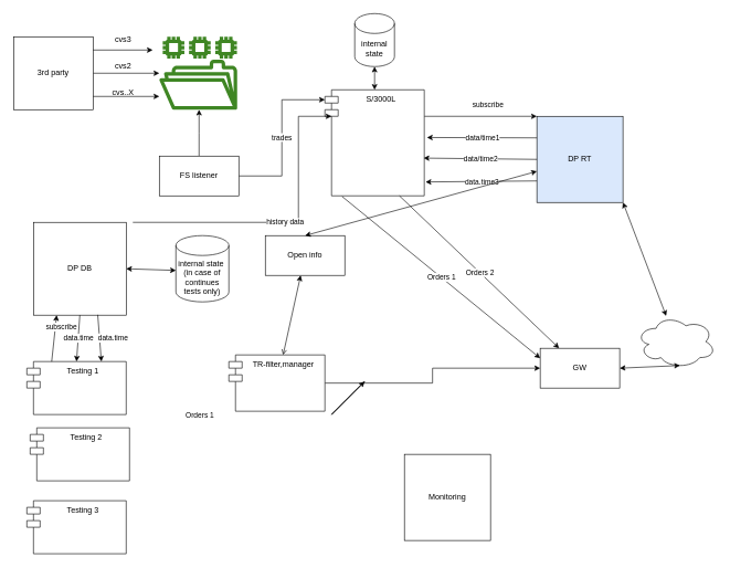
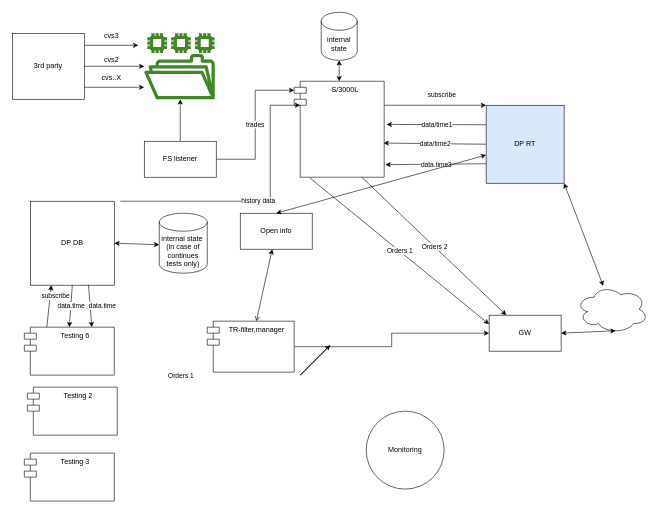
- <mxCell id="9" value="cvs..X" style="text;html=1;align=center;verticalAlign=middle;resizable=0;points=[];autosize=1;strokeColor=none;fillColor=none;" parent="1" vertex="1"><mxGeometry x="155" y="125" width="60" height="30" as="geometry" /></mxCell>
+ <mxCell id="9" value="cvs..X" style="text;html=1;align=center;verticalAlign=middle;resizable=0;points=[];autosize=1;strokeColor=none;fillColor=none;" parent="1" vertex="1"><mxGeometry x="155" y="115" width="60" height="30" as="geometry" /></mxCell>
- <mxCell id="31" value="Testing 1" style="shape=module;align=left;spacingLeft=20;align=center;verticalAlign=top;" parent="1" vertex="1"><mxGeometry x="40" y="545" width="150" height="80" as="geometry" /></mxCell>
+ <mxCell id="31" value="Testing 6" style="shape=module;align=left;spacingLeft=20;align=center;verticalAlign=top;" parent="1" vertex="1"><mxGeometry x="40" y="545" width="150" height="80" as="geometry" /></mxCell>
- <mxCell id="43" value="Monitoring" style="whiteSpace=wrap;html=1;aspect=fixed;" parent="1" vertex="1"><mxGeometry x="610" y="685" width="130" height="130" as="geometry" /></mxCell>
+ <mxCell id="43" value="Monitoring" style="ellipse;whiteSpace=wrap;html=1;aspect=fixed;" parent="1" vertex="1"><mxGeometry x="610" y="685" width="130" height="130" as="geometry" /></mxCell>
